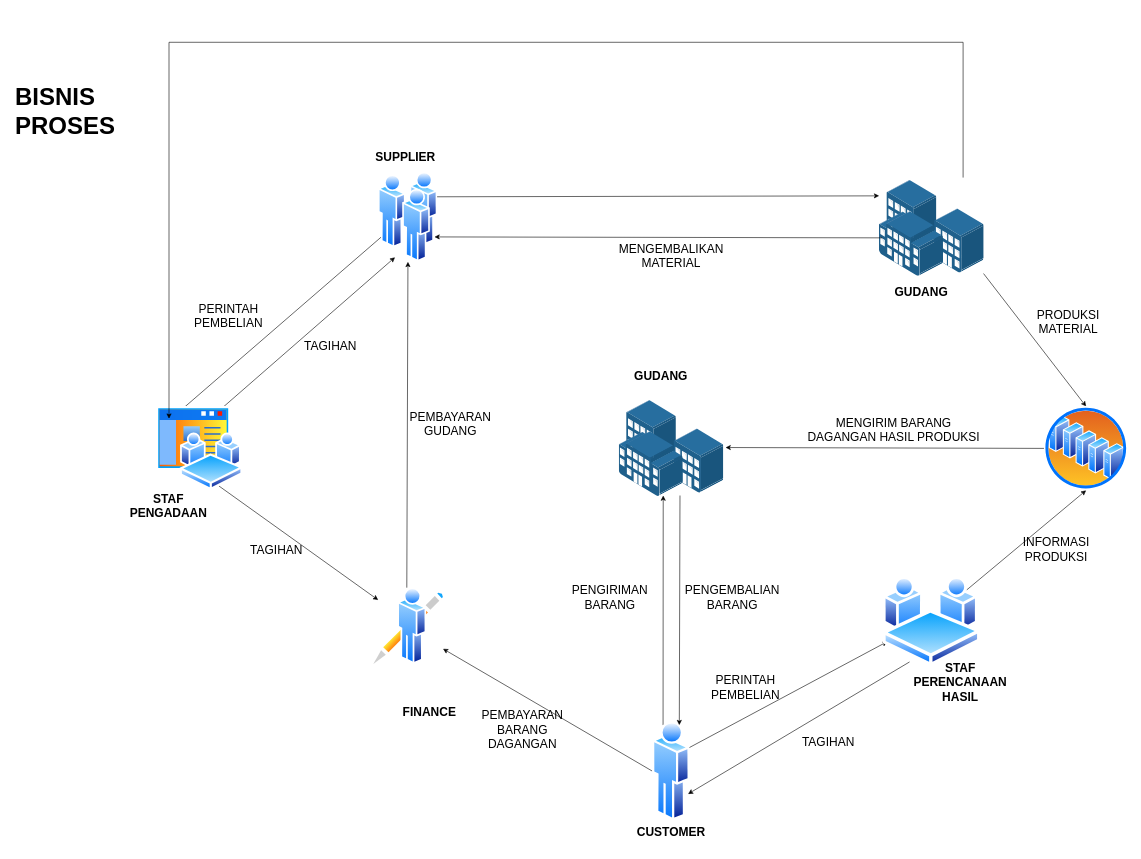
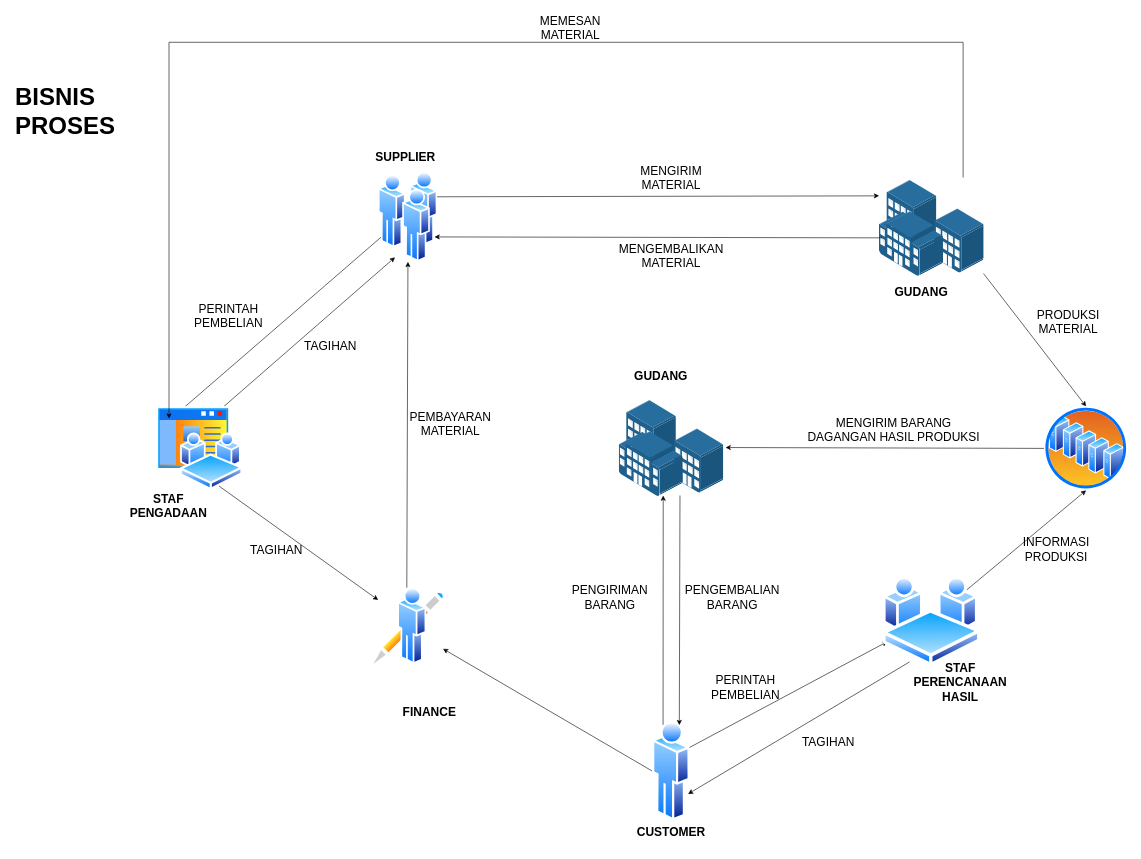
+ <mxCell id="47" value="MEMESAN MATERIAL" style="text;html=1;strokeColor=none;fillColor=none;align=center;verticalAlign=middle;whiteSpace=wrap;rounded=0;fontSize=20;fontStyle=0" vertex="1" parent="1"><mxGeometry x="880" y="20" width="140.5" height="50" as="geometry" /></mxCell>
+ <mxCell id="43" value="MENGIRIM MATERIAL" style="text;html=1;strokeColor=none;fillColor=none;align=center;verticalAlign=middle;whiteSpace=wrap;rounded=0;fontSize=20;fontStyle=0" parent="1" vertex="1"><mxGeometry x="1048" y="270" width="140.5" height="50" as="geometry" /></mxCell>
- <mxCell id="31" value="PEMBAYARAN GUDANG" style="text;html=1;strokeColor=none;fillColor=none;align=center;verticalAlign=middle;whiteSpace=wrap;rounded=0;fontSize=20;fontStyle=0" parent="1" vertex="1"><mxGeometry x="680" y="680" width="140.5" height="50" as="geometry" /></mxCell>
+ <mxCell id="31" value="PEMBAYARAN MATERIAL" style="text;html=1;strokeColor=none;fillColor=none;align=center;verticalAlign=middle;whiteSpace=wrap;rounded=0;fontSize=20;fontStyle=0" parent="1" vertex="1"><mxGeometry x="680" y="680" width="140.5" height="50" as="geometry" /></mxCell>
- <mxCell id="30" value="PEMBAYARAN BARANG DAGANGAN" style="text;html=1;strokeColor=none;fillColor=none;align=center;verticalAlign=middle;whiteSpace=wrap;rounded=0;fontSize=20;fontStyle=0" parent="1" vertex="1"><mxGeometry x="800" y="1190" width="140.5" height="50" as="geometry" /></mxCell>
